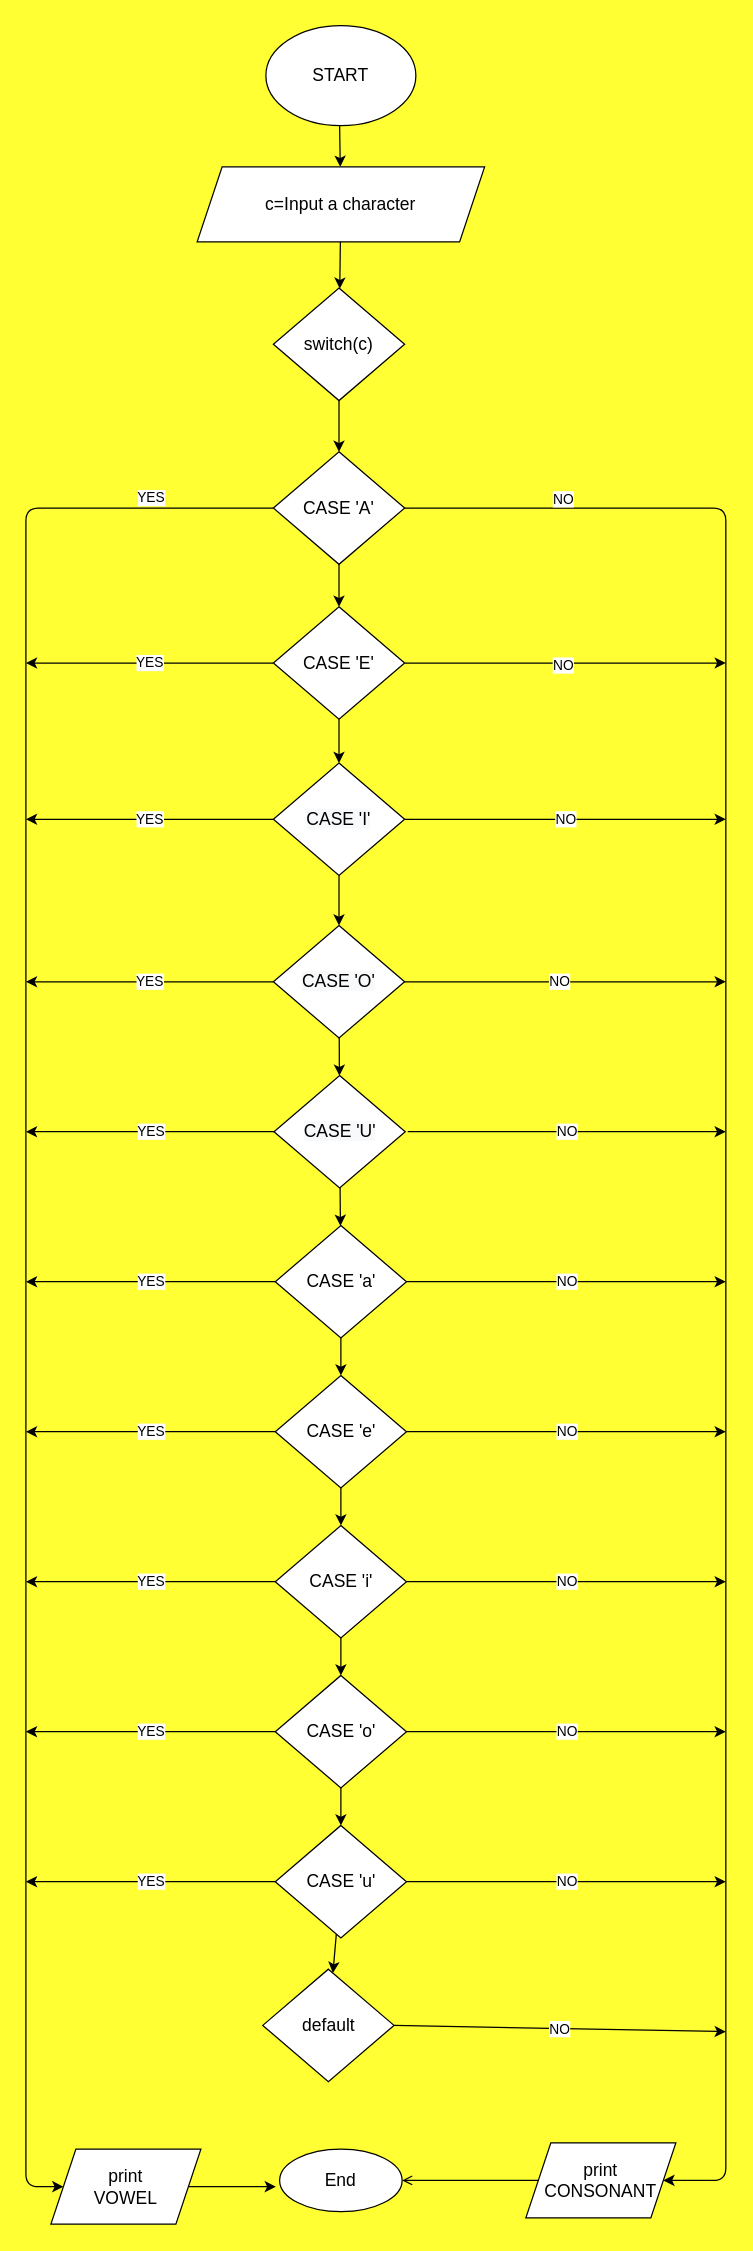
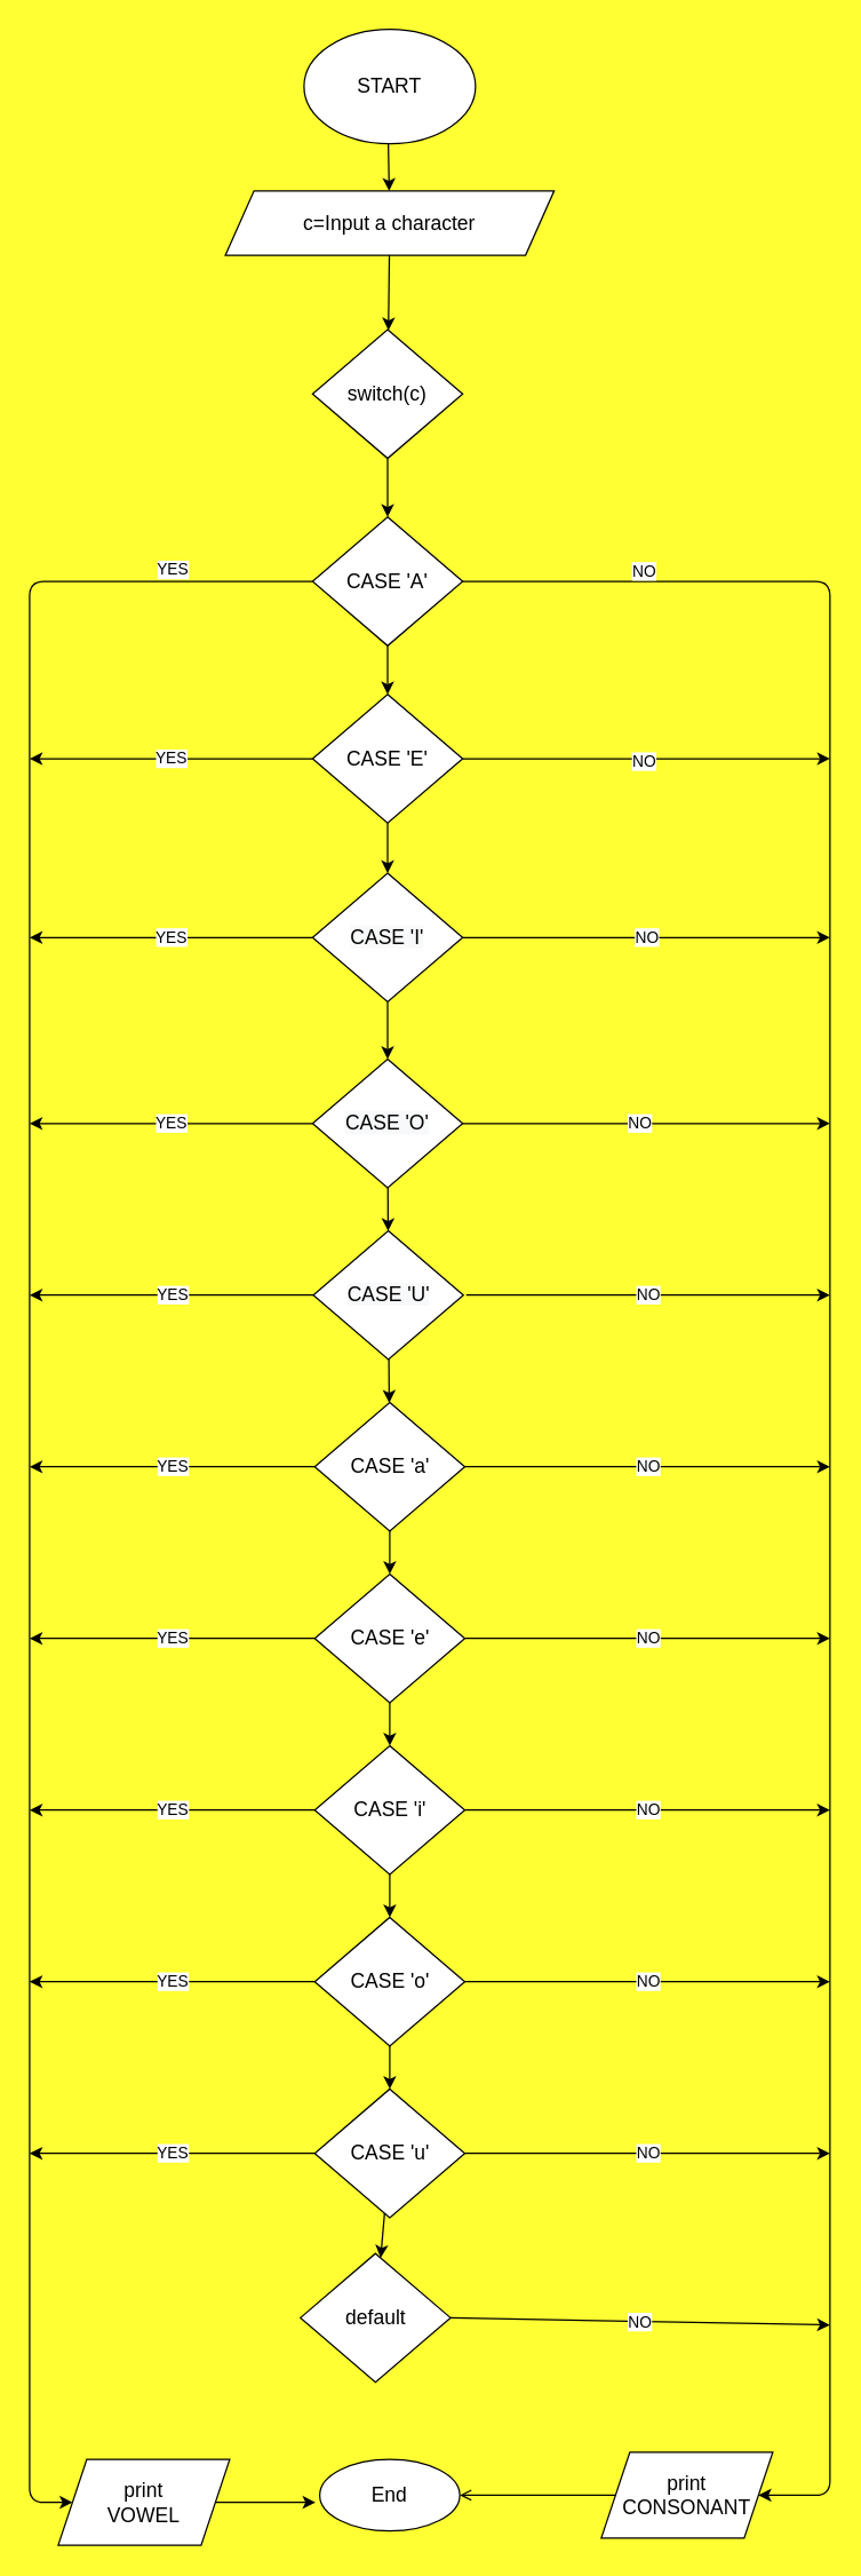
- <mxCell id="5" value="c=Input a character" style="shape=parallelogram;perimeter=parallelogramPerimeter;whiteSpace=wrap;html=1;fixedSize=1;fontSize=14;" parent="1" vertex="1"><mxGeometry x="157" y="133" width="230" height="60" as="geometry" /></mxCell>
+ <mxCell id="5" value="c=Input a character" style="shape=parallelogram;perimeter=parallelogramPerimeter;whiteSpace=wrap;html=1;fixedSize=1;fontSize=14;" parent="1" vertex="1"><mxGeometry x="157" y="133" width="230" height="45" as="geometry" /></mxCell>
